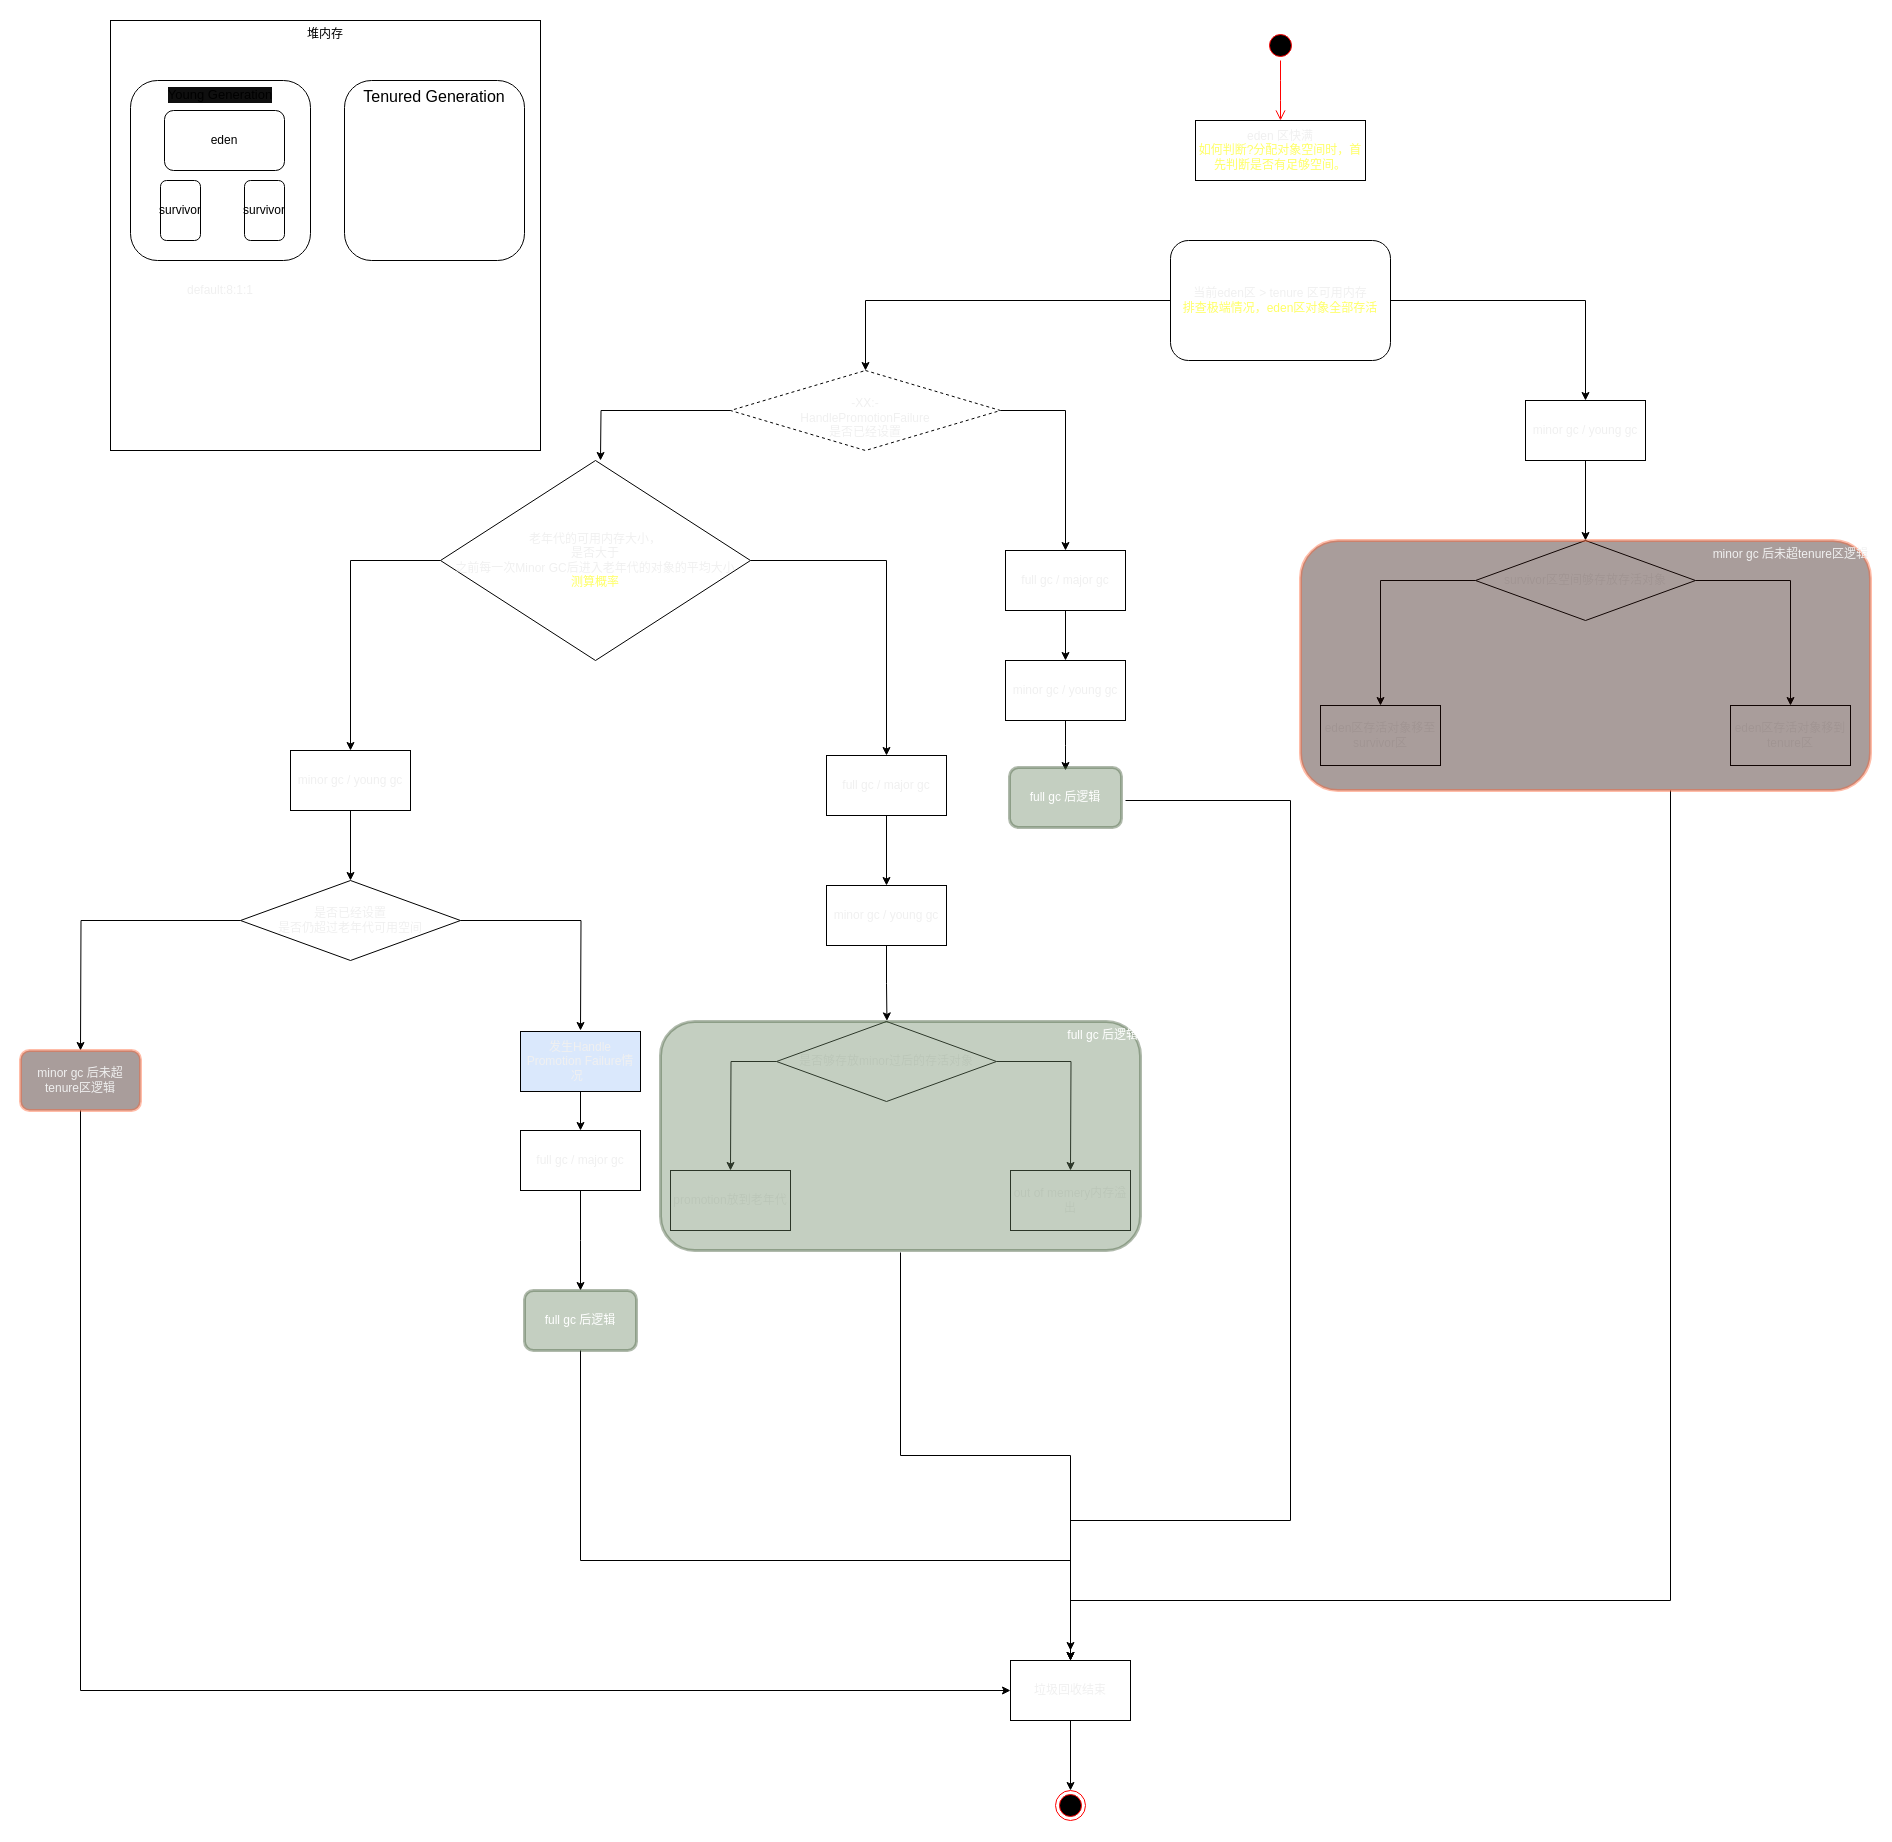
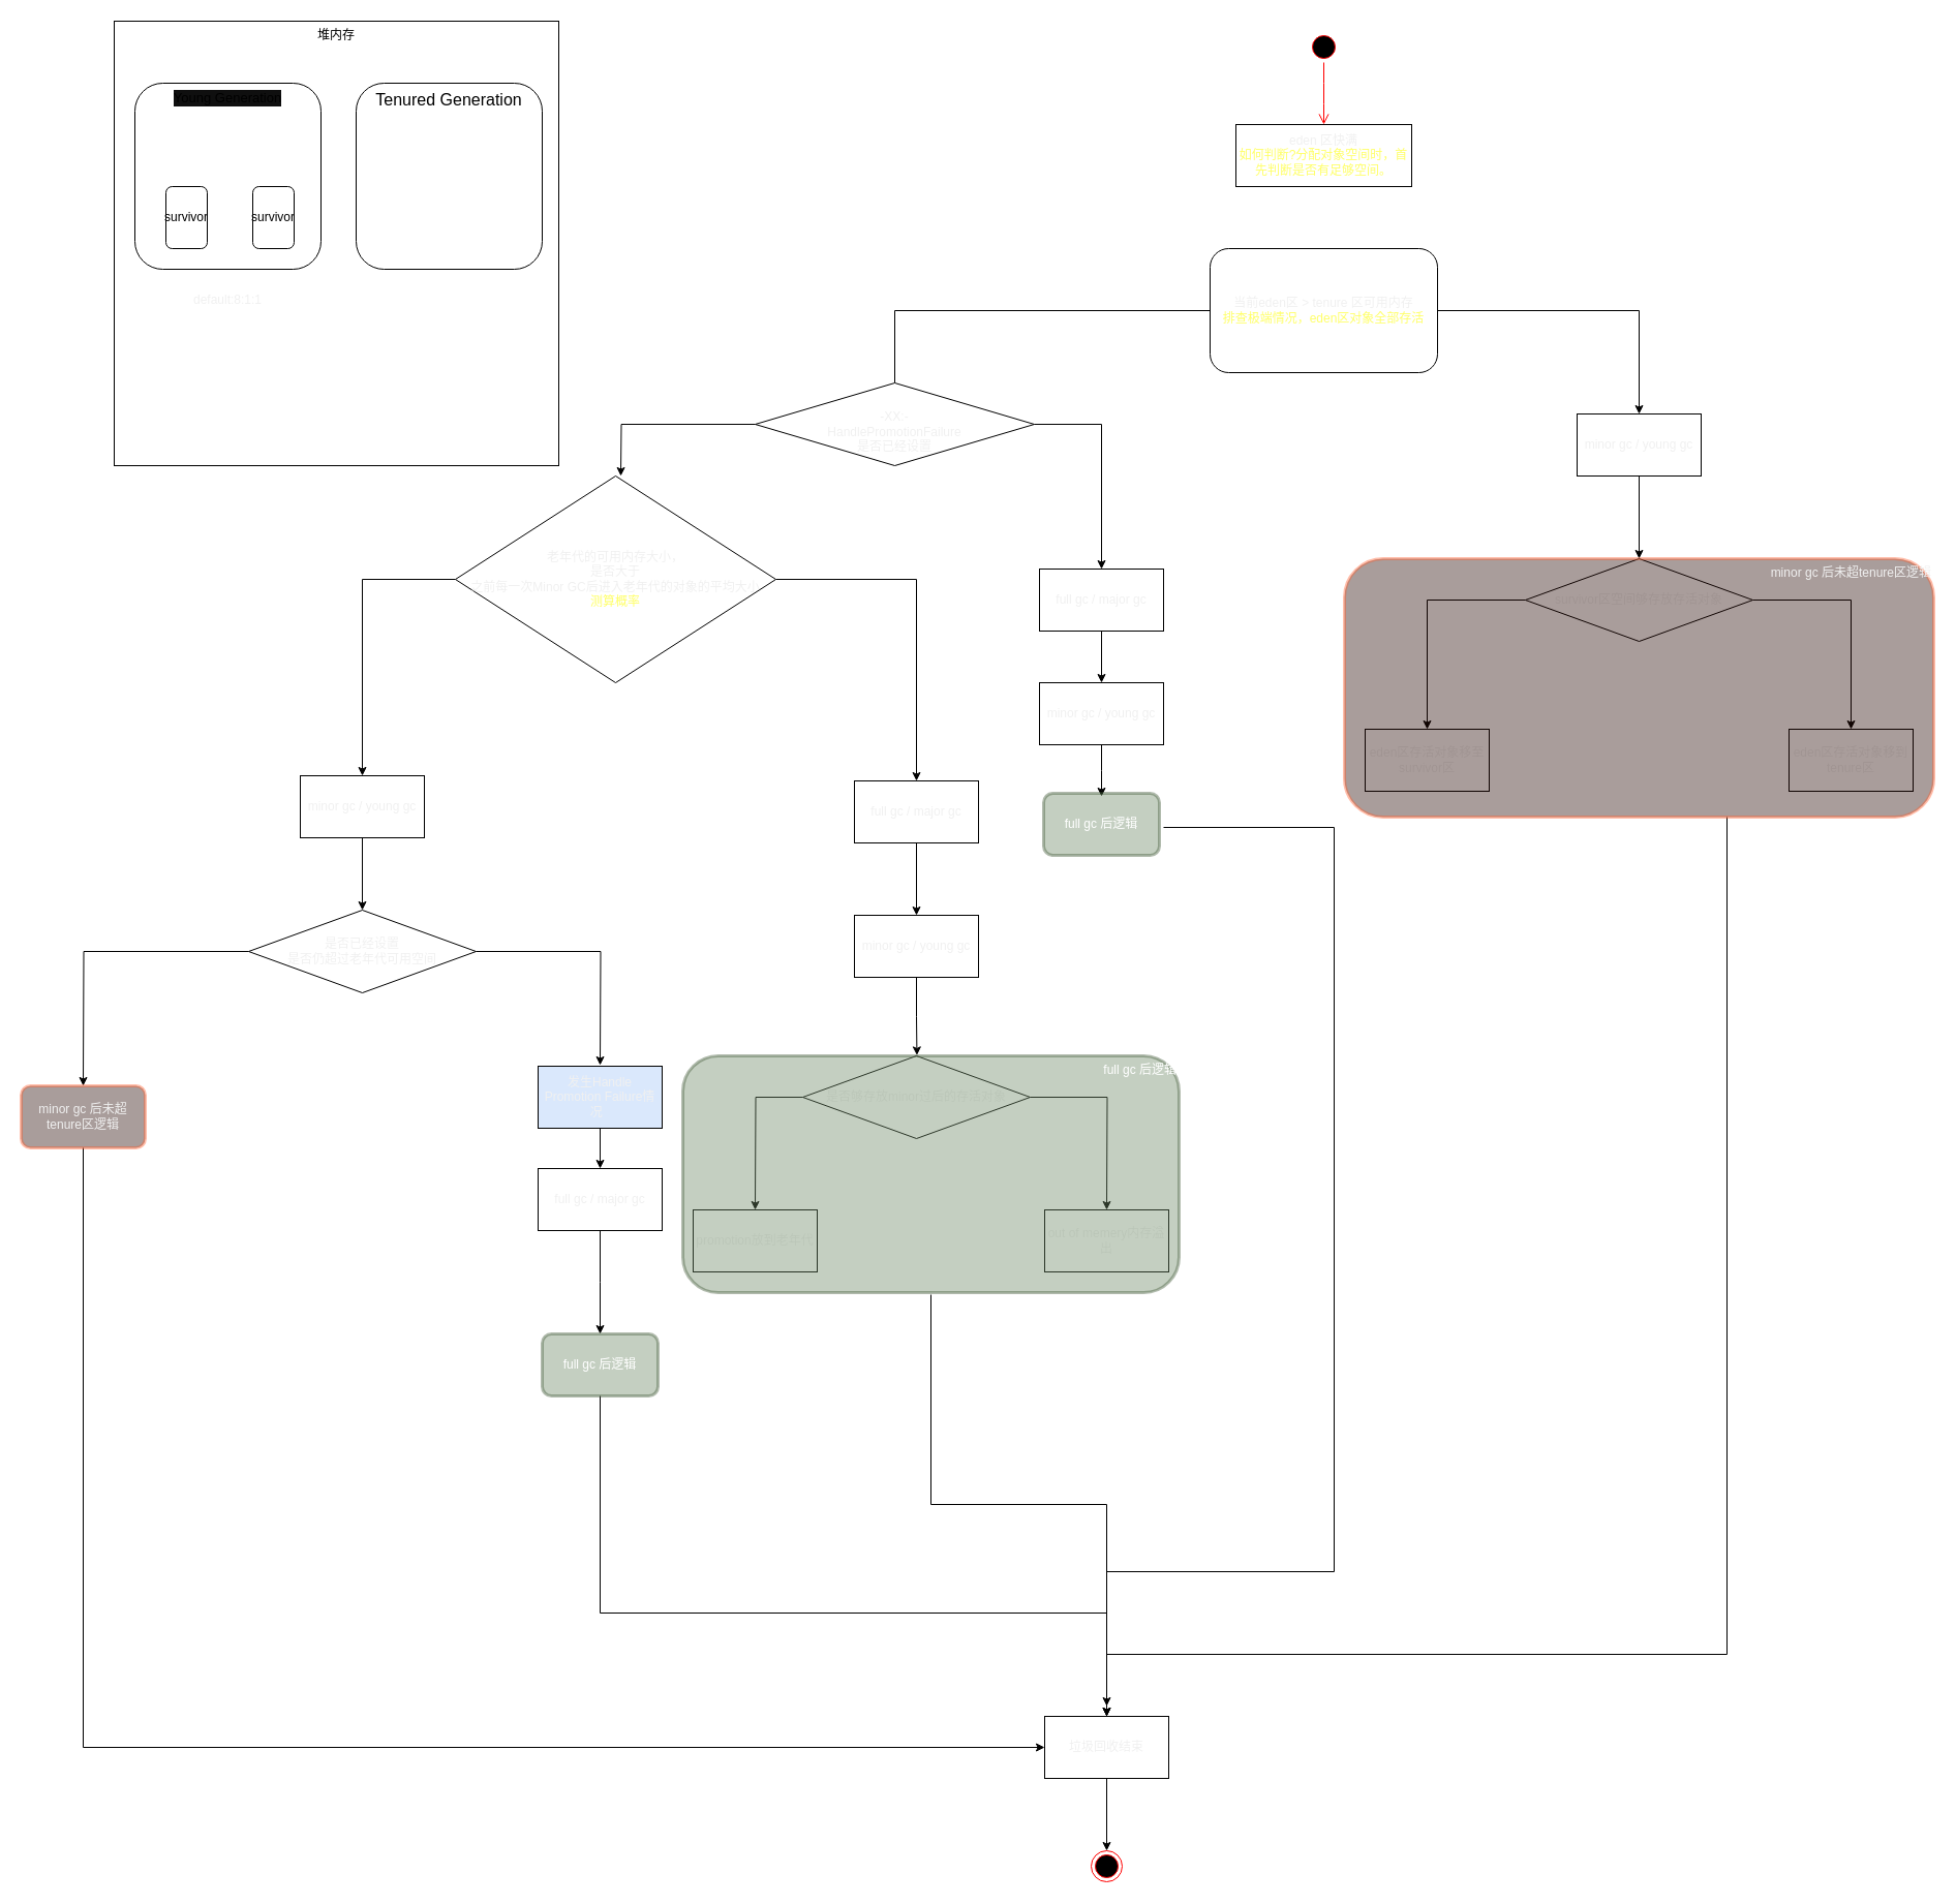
- <mxCell id="4" value="eden" style="rounded=1;whiteSpace=wrap;html=1;" vertex="1" parent="1"><mxGeometry x="164" y="110" width="120" height="60" as="geometry" /></mxCell>
- <mxCell id="13" style="edgeStyle=orthogonalEdgeStyle;rounded=0;orthogonalLoop=1;jettySize=auto;html=1;fontSize=12;fontColor=#f0f0f0;" edge="1" parent="1" source="14" target="18"><mxGeometry relative="1" as="geometry" /></mxCell>
+ <mxCell id="13" style="edgeStyle=orthogonalEdgeStyle;rounded=0;orthogonalLoop=1;jettySize=auto;html=1;fontSize=12;fontColor=#f0f0f0;endArrow=none;" edge="1" parent="1" source="14" target="18"><mxGeometry relative="1" as="geometry" /></mxCell>
- <mxCell id="18" value="&lt;br&gt;&lt;br&gt;&lt;br&gt;&lt;span class=&quot;fontstyle0&quot;&gt;-XX:-&lt;br&gt;HandlePromotionFailure&lt;br&gt;是否已经设置&lt;/span&gt;&lt;br&gt;&lt;br style=&quot;font-style: normal ; font-variant: normal ; font-weight: normal ; letter-spacing: normal ; line-height: normal ; text-indent: 0px ; text-transform: none ; word-spacing: 0px&quot;&gt;&lt;br&gt;" style="rhombus;whiteSpace=wrap;html=1;labelBackgroundColor=none;fontColor=#f0f0f0;dashed=1;" vertex="1" parent="1"><mxGeometry x="730" y="370" width="270" height="80" as="geometry" /></mxCell>
+ <mxCell id="18" value="&lt;br&gt;&lt;br&gt;&lt;br&gt;&lt;span class=&quot;fontstyle0&quot;&gt;-XX:-&lt;br&gt;HandlePromotionFailure&lt;br&gt;是否已经设置&lt;/span&gt;&lt;br&gt;&lt;br style=&quot;font-style: normal ; font-variant: normal ; font-weight: normal ; letter-spacing: normal ; line-height: normal ; text-indent: 0px ; text-transform: none ; word-spacing: 0px&quot;&gt;&lt;br&gt;" style="rhombus;whiteSpace=wrap;html=1;labelBackgroundColor=none;fontColor=#f0f0f0;" vertex="1" parent="1"><mxGeometry x="730" y="370" width="270" height="80" as="geometry" /></mxCell>
